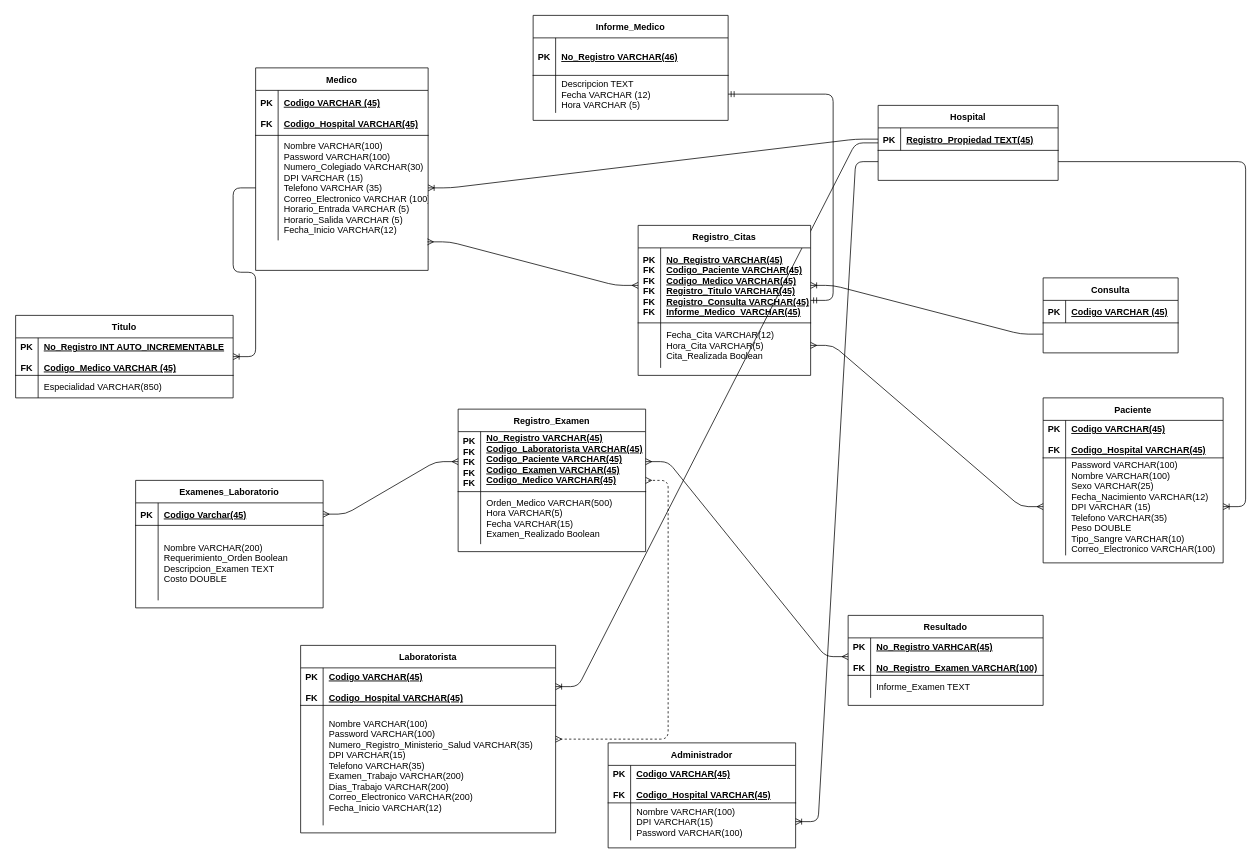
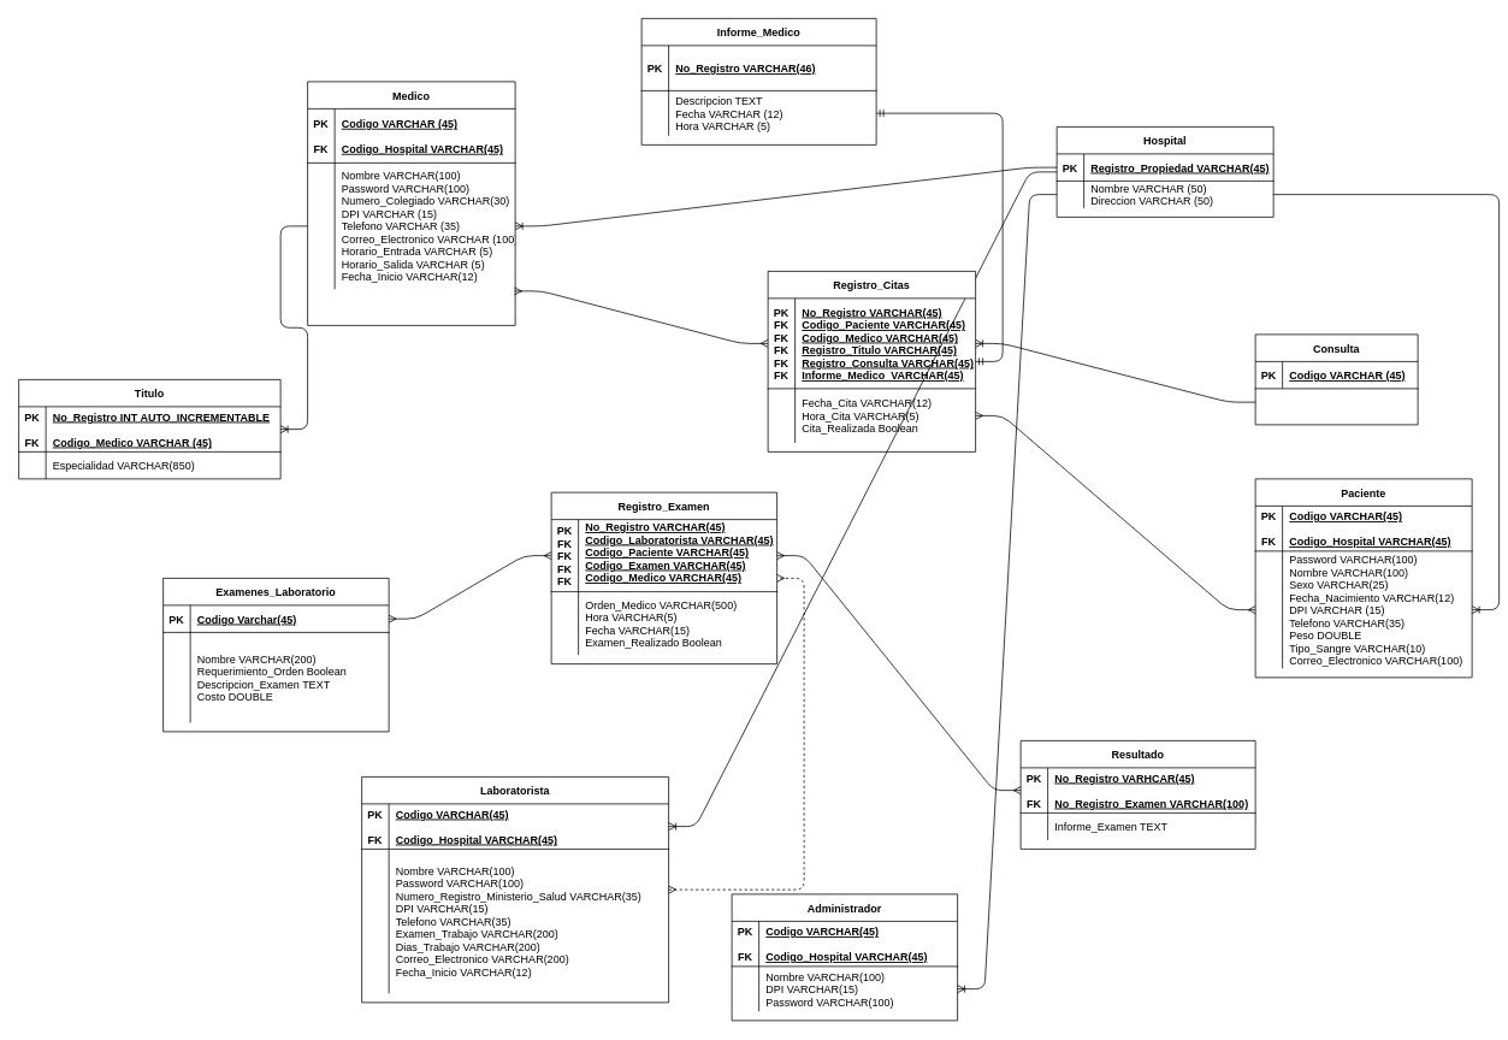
- <mxCell id="21" value="Registro_Propiedad TEXT(45)" style="shape=partialRectangle;connectable=0;fillColor=none;top=0;left=0;bottom=0;right=0;align=left;spacingLeft=6;fontStyle=5;overflow=hidden;" parent="19" vertex="1"><mxGeometry x="30" width="210" height="30" as="geometry" /></mxCell>
+ <mxCell id="21" value="Registro_Propiedad VARCHAR(45)" style="shape=partialRectangle;connectable=0;fillColor=none;top=0;left=0;bottom=0;right=0;align=left;spacingLeft=6;fontStyle=5;overflow=hidden;" parent="19" vertex="1"><mxGeometry x="30" width="210" height="30" as="geometry" /></mxCell>
+ <mxCell id="24" value="Nombre VARCHAR (50)&#10;Direccion VARCHAR (50)" style="shape=partialRectangle;connectable=0;fillColor=none;top=0;left=0;bottom=0;right=0;align=left;spacingLeft=6;overflow=hidden;" parent="22" vertex="1"><mxGeometry x="30" width="210" height="30" as="geometry" /></mxCell>
